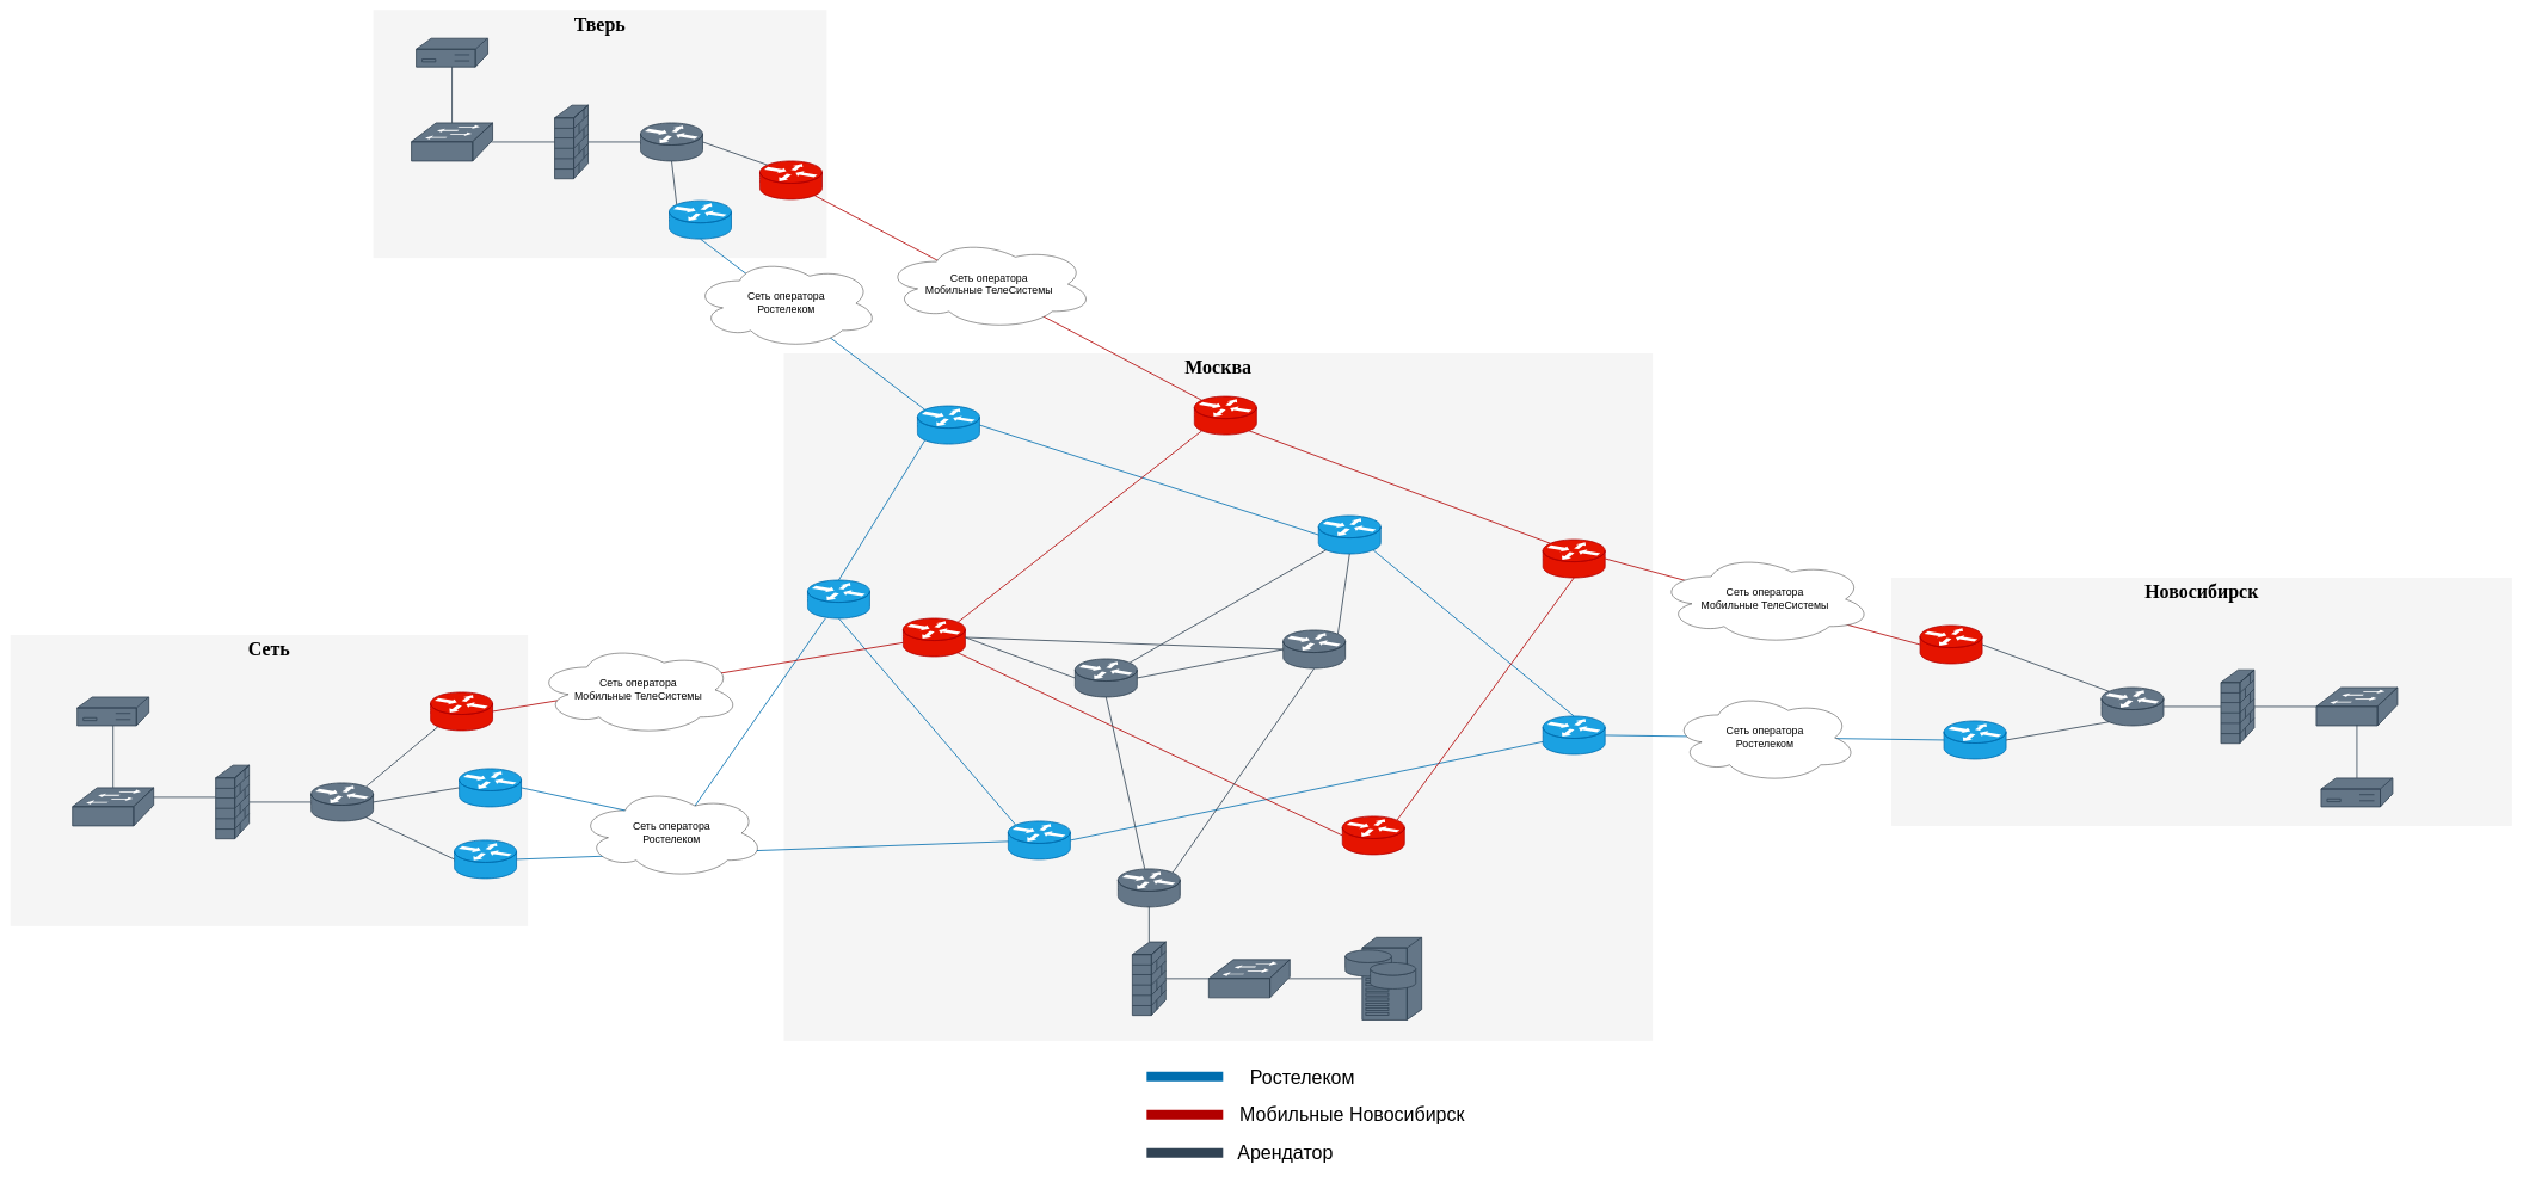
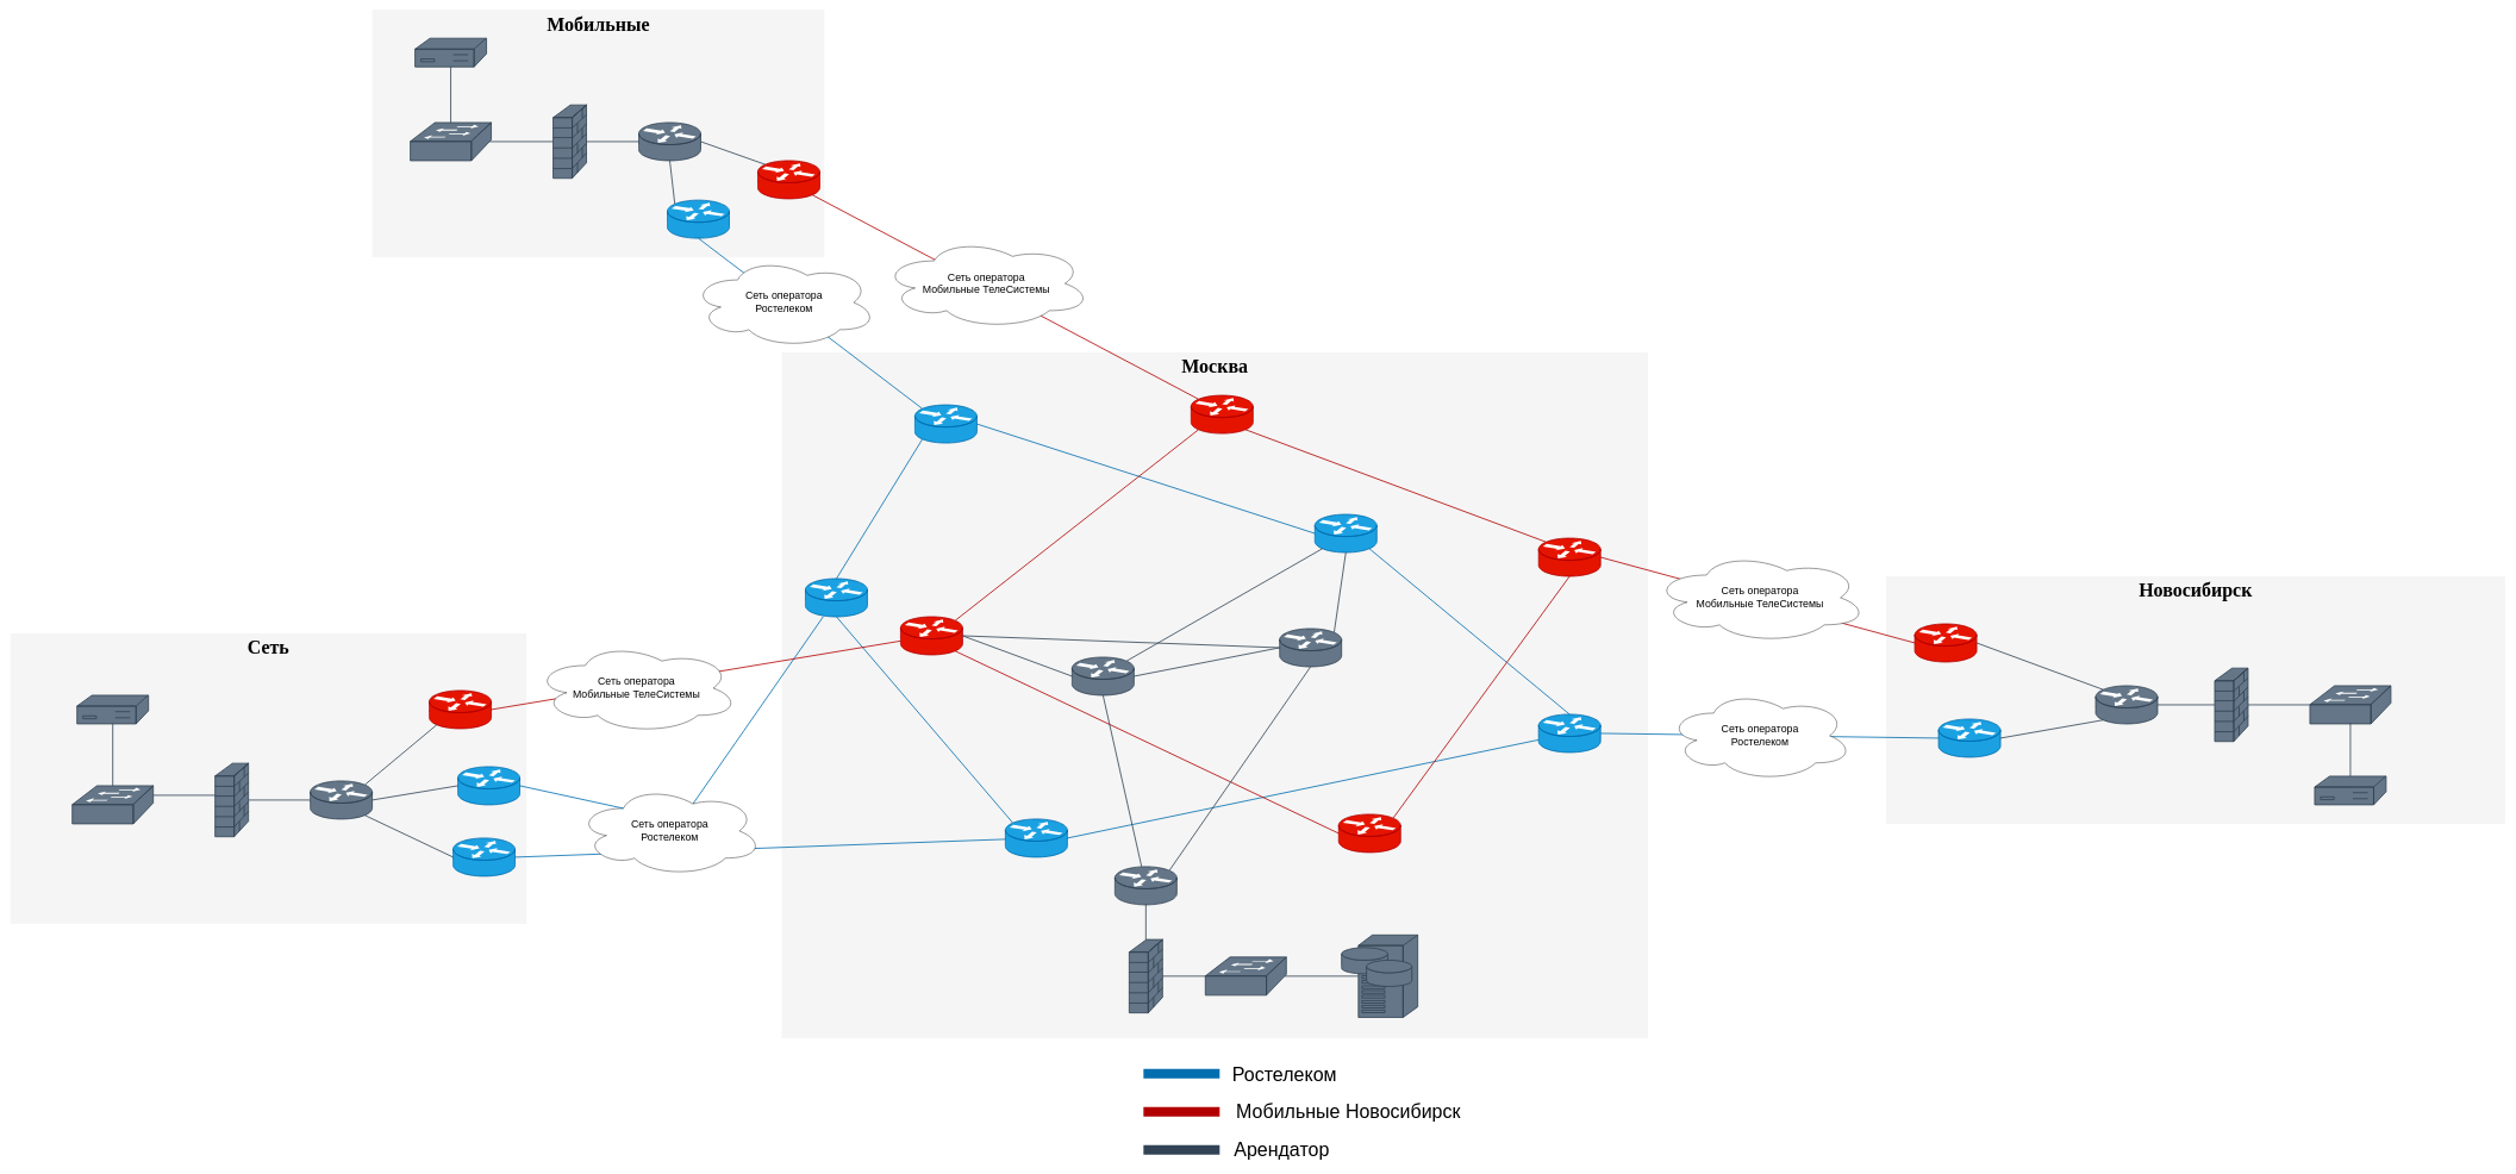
- <mxCell id="3" value="&lt;font style=&quot;font-size: 40px;&quot;&gt;Тверь&lt;/font&gt;" style="whiteSpace=wrap;html=1;rounded=0;shadow=0;comic=0;strokeWidth=1;fontFamily=Verdana;fontSize=14;fillColor=#f5f5f5;strokeColor=none;fontStyle=1;verticalAlign=top;" parent="1" vertex="1"><mxGeometry x="780" y="20" width="950" height="520" as="geometry" /></mxCell>
+ <mxCell id="3" value="&lt;font style=&quot;font-size: 40px;&quot;&gt;Мобильные&lt;/font&gt;" style="whiteSpace=wrap;html=1;rounded=0;shadow=0;comic=0;strokeWidth=1;fontFamily=Verdana;fontSize=14;fillColor=#f5f5f5;strokeColor=none;fontStyle=1;verticalAlign=top;" parent="1" vertex="1"><mxGeometry x="780" y="20" width="950" height="520" as="geometry" /></mxCell>
- <mxCell id="38" value="&lt;font style=&quot;font-size: 40px;&quot;&gt;Ростелеком&lt;/font&gt;" style="text;html=1;align=center;verticalAlign=middle;resizable=0;points=[];autosize=1;strokeColor=none;fillColor=none;" parent="1" vertex="1"><mxGeometry x="2606" y="2225" width="240" height="60" as="geometry" /></mxCell>
+ <mxCell id="38" value="&lt;font style=&quot;font-size: 40px;&quot;&gt;Ростелеком&lt;/font&gt;" style="text;html=1;align=center;verticalAlign=middle;resizable=0;points=[];autosize=1;strokeColor=none;fillColor=none;" parent="1" vertex="1"><mxGeometry x="2576" y="2225" width="240" height="60" as="geometry" /></mxCell>
